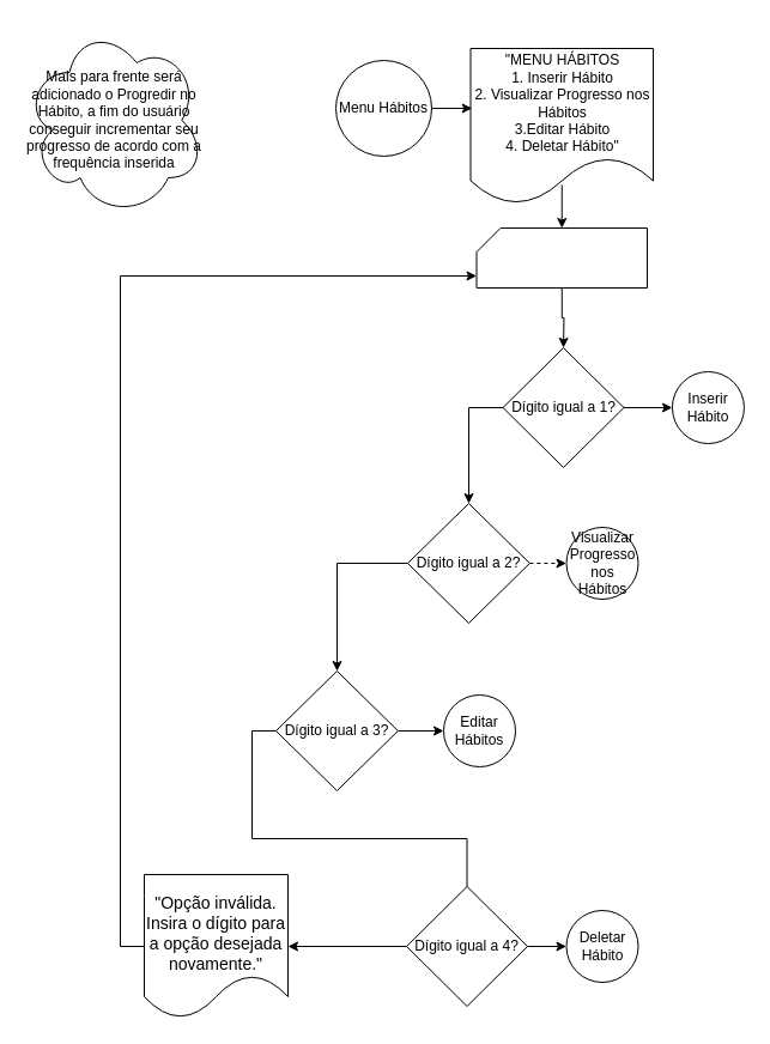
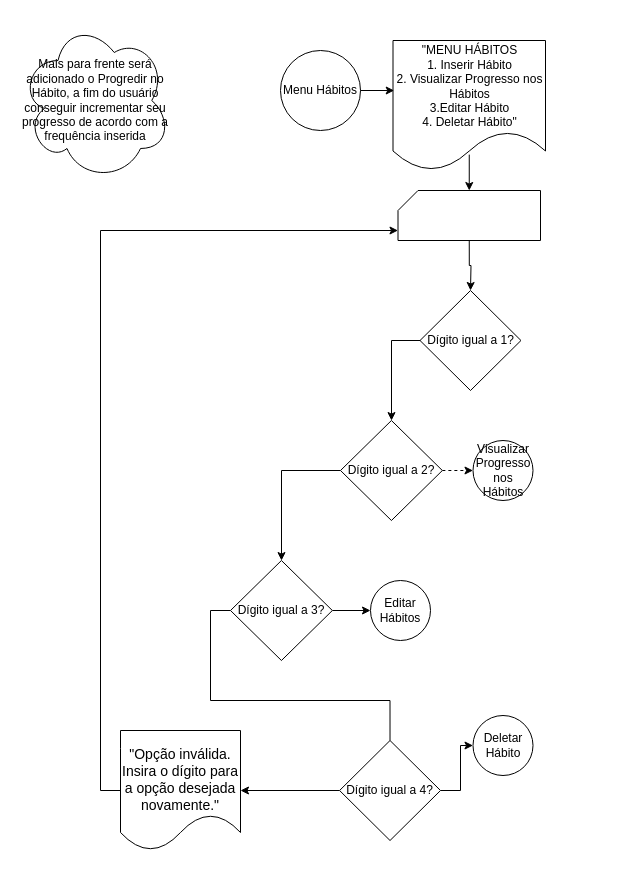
- <mxCell id="6" style="edgeStyle=orthogonalEdgeStyle;rounded=0;orthogonalLoop=1;jettySize=auto;html=1;exitX=1;exitY=0.5;exitDx=0;exitDy=0;entryX=0;entryY=0.5;entryDx=0;entryDy=0;" parent="1" source="8" target="9" edge="1"><mxGeometry relative="1" as="geometry" /></mxCell>
- <mxCell id="9" value="Inserir Hábito" style="ellipse;whiteSpace=wrap;html=1;aspect=fixed;" parent="1" vertex="1"><mxGeometry x="560.94" y="310" width="60" height="60" as="geometry" /></mxCell>
- <mxCell id="21" value="Deletar Hábito" style="ellipse;whiteSpace=wrap;html=1;aspect=fixed;" parent="1" vertex="1"><mxGeometry x="472.5" y="760" width="60" height="60" as="geometry" /></mxCell>
+ <mxCell id="21" value="Deletar Hábito" style="ellipse;whiteSpace=wrap;html=1;aspect=fixed;" parent="1" vertex="1"><mxGeometry x="472.5" y="715" width="60" height="60" as="geometry" /></mxCell>
